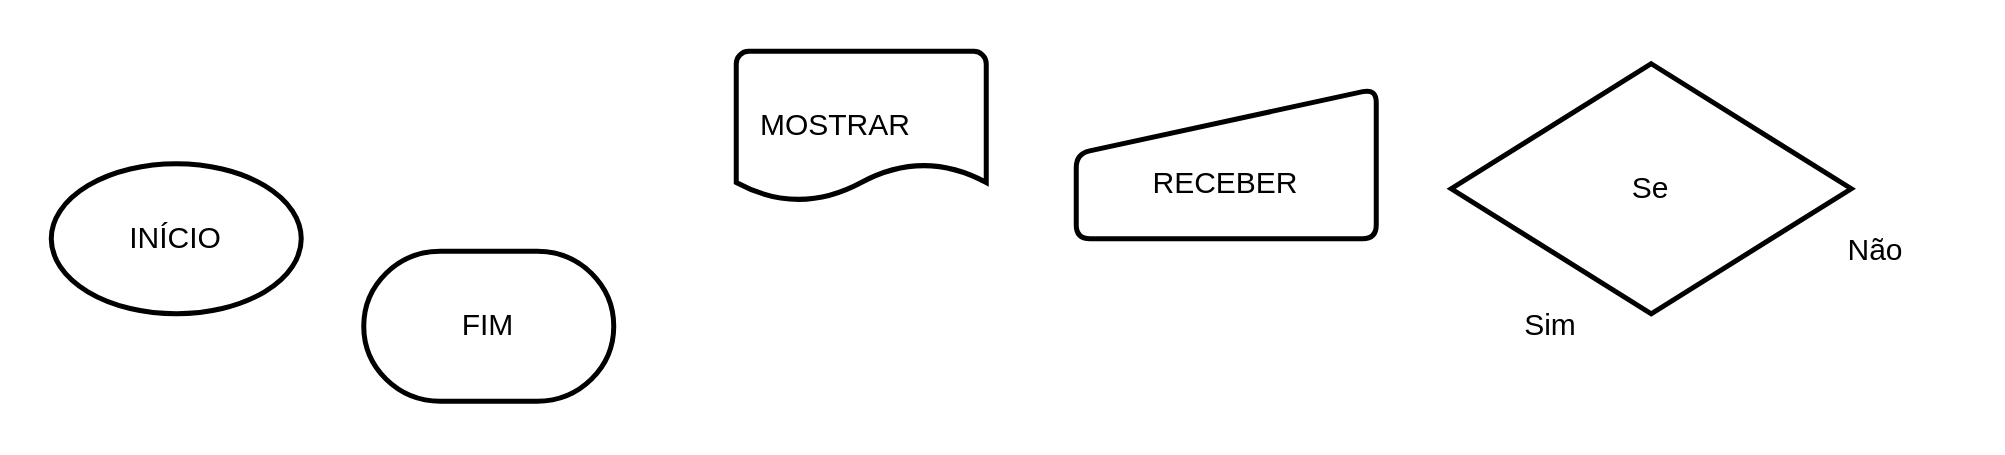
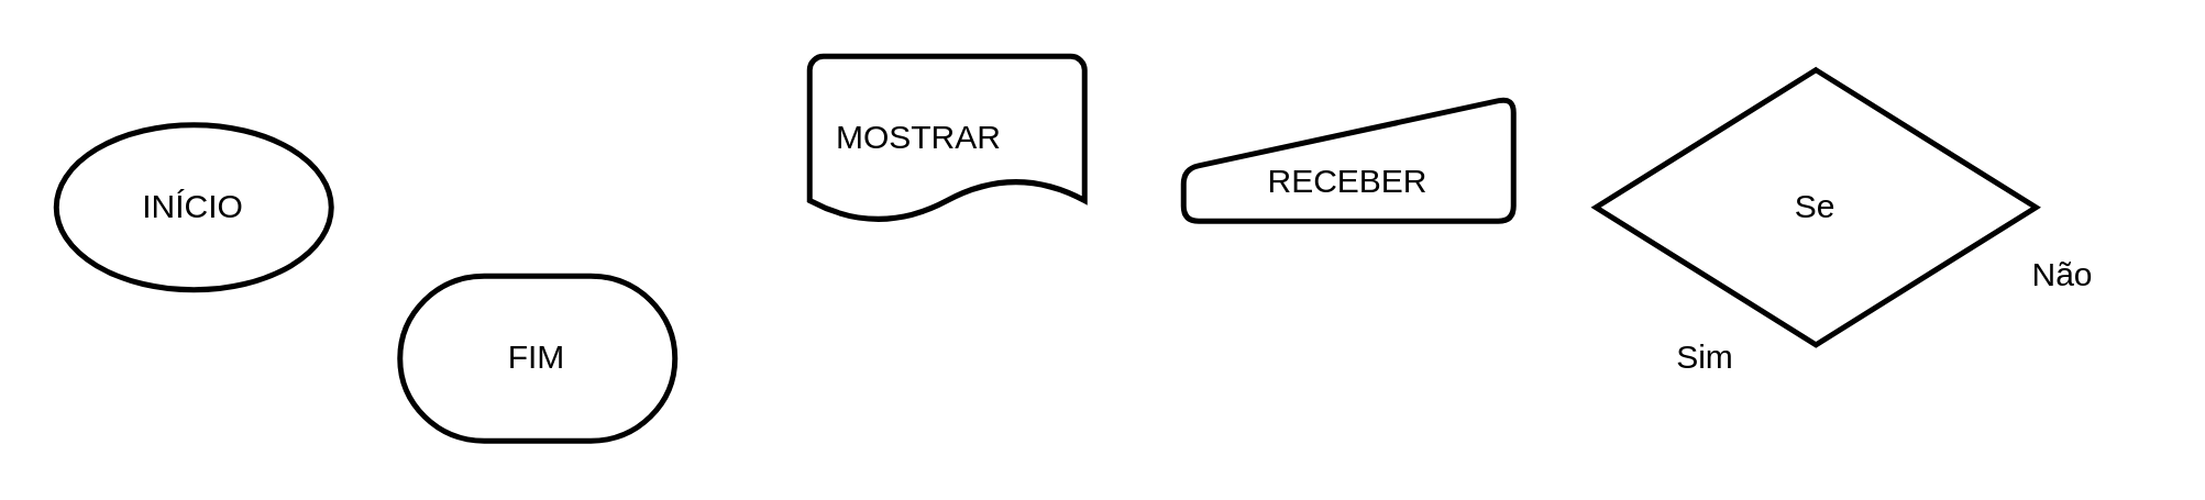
- <mxCell id="5" value="&lt;div&gt;&lt;br&gt;&lt;/div&gt;RECEBER" style="html=1;strokeWidth=2;shape=manualInput;whiteSpace=wrap;rounded=1;size=26;arcSize=11;" vertex="1" parent="1"><mxGeometry x="430" y="35" width="120" height="60" as="geometry" /></mxCell>
+ <mxCell id="5" value="&lt;div&gt;&lt;br&gt;&lt;/div&gt;RECEBER" style="html=1;strokeWidth=2;shape=manualInput;whiteSpace=wrap;rounded=1;size=26;arcSize=11;" vertex="1" parent="1"><mxGeometry x="430" y="35" width="120" height="45" as="geometry" /></mxCell>
- <mxCell id="2" value="INÍCIO" style="strokeWidth=2;html=1;shape=mxgraph.flowchart.start_1;whiteSpace=wrap;" vertex="1" parent="1"><mxGeometry x="20" y="65" width="100" height="60" as="geometry" /></mxCell>
+ <mxCell id="2" value="INÍCIO" style="strokeWidth=2;html=1;shape=mxgraph.flowchart.start_1;whiteSpace=wrap;" vertex="1" parent="1"><mxGeometry x="20" y="45" width="100" height="60" as="geometry" /></mxCell>
